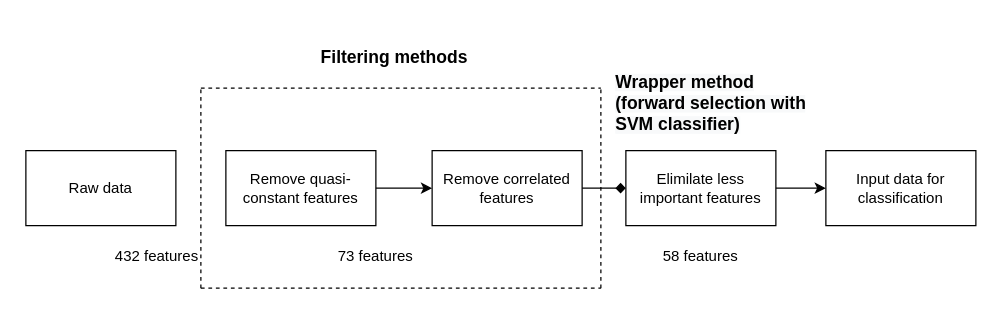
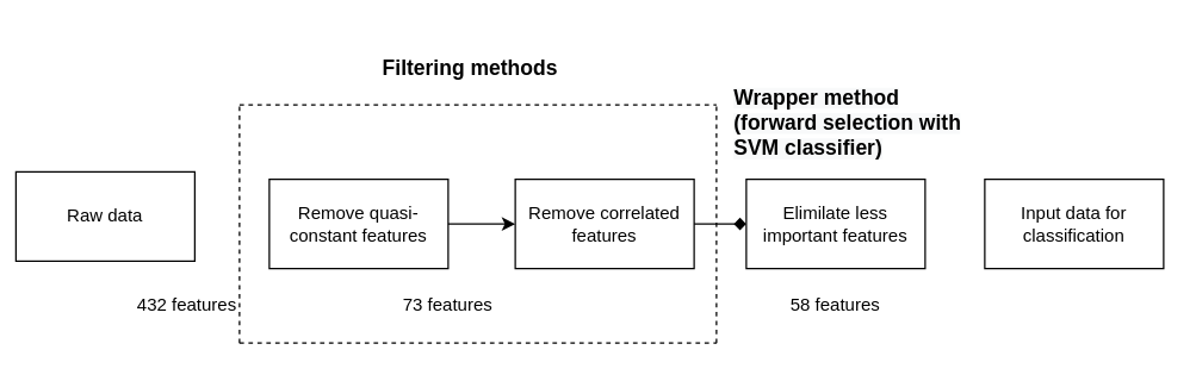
- <mxCell id="2" value="Raw data" style="rounded=0;whiteSpace=wrap;html=1;fillColor=default;strokeColor=default;fontColor=default;" parent="1" vertex="1"><mxGeometry x="20" y="120" width="120" height="60" as="geometry" /></mxCell>
+ <mxCell id="2" value="Raw data" style="rounded=0;whiteSpace=wrap;html=1;fillColor=default;strokeColor=default;fontColor=default;" parent="1" vertex="1"><mxGeometry x="10" y="115" width="120" height="60" as="geometry" /></mxCell>
- <mxCell id="15" value="" style="endArrow=classic;html=1;rounded=0;labelBackgroundColor=default;fontSize=14;fontColor=default;strokeColor=default;exitX=1;exitY=0.5;exitDx=0;exitDy=0;" parent="1" source="5" target="6" edge="1"><mxGeometry width="50" height="50" relative="1" as="geometry"><mxPoint x="410" y="200" as="sourcePoint" /><mxPoint x="460" y="150" as="targetPoint" /></mxGeometry></mxCell>
